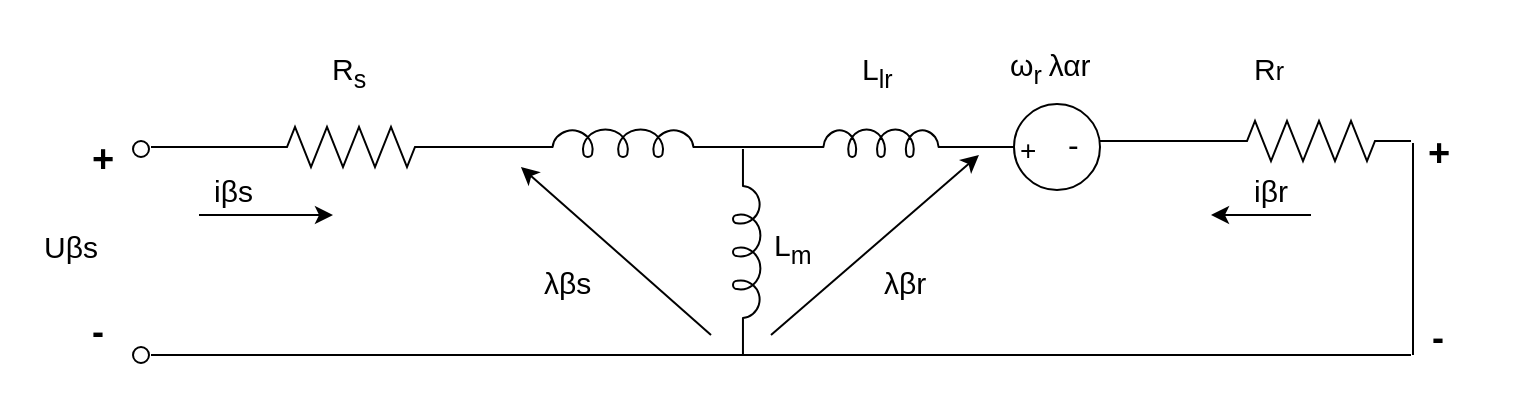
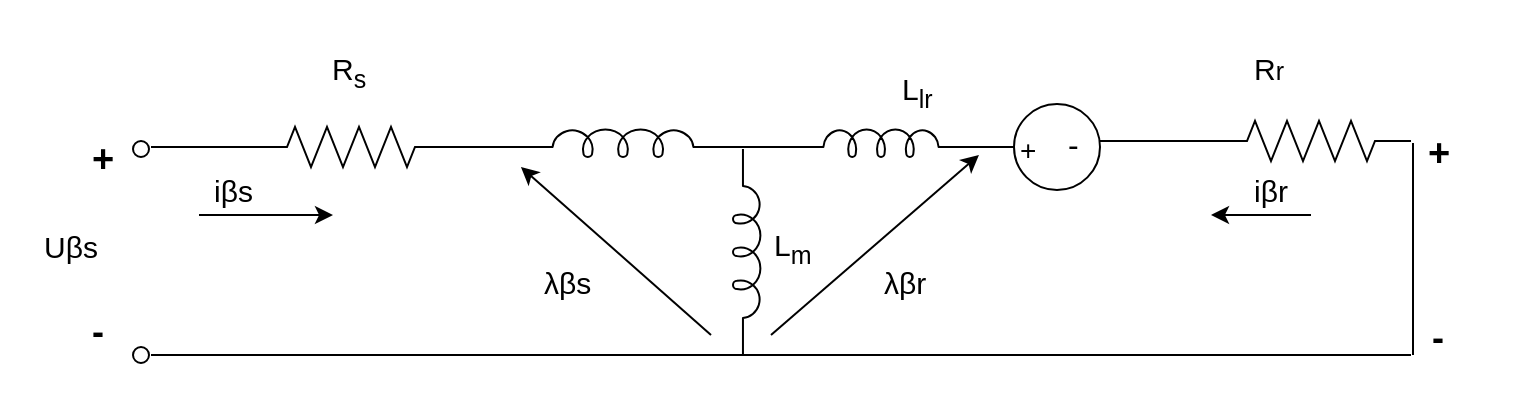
- <mxCell id="31" value="&lt;font style=&quot;font-size: 15px&quot;&gt;ω&lt;sub&gt;r&amp;nbsp;&lt;/sub&gt;λαr&lt;/font&gt;&lt;span&gt;&lt;br&gt;&lt;/span&gt;" style="text;html=1;resizable=0;points=[];autosize=1;align=left;verticalAlign=top;spacingTop=-4;" parent="1" vertex="1"><mxGeometry x="503" y="20.5" width="60" height="20" as="geometry" /></mxCell>
- <mxCell id="32" value="&lt;font style=&quot;font-size: 15px&quot;&gt;L&lt;sub&gt;lr&lt;/sub&gt;&lt;/font&gt;" style="text;html=1;resizable=0;points=[];autosize=1;align=left;verticalAlign=top;spacingTop=-4;" parent="1" vertex="1"><mxGeometry x="429" y="22.5" width="30" height="20" as="geometry" /></mxCell>
+ <mxCell id="32" value="&lt;font style=&quot;font-size: 15px&quot;&gt;L&lt;sub&gt;lr&lt;/sub&gt;&lt;/font&gt;" style="text;html=1;resizable=0;points=[];autosize=1;align=left;verticalAlign=top;spacingTop=-4;" parent="1" vertex="1"><mxGeometry x="449" y="32.5" width="30" height="20" as="geometry" /></mxCell>
